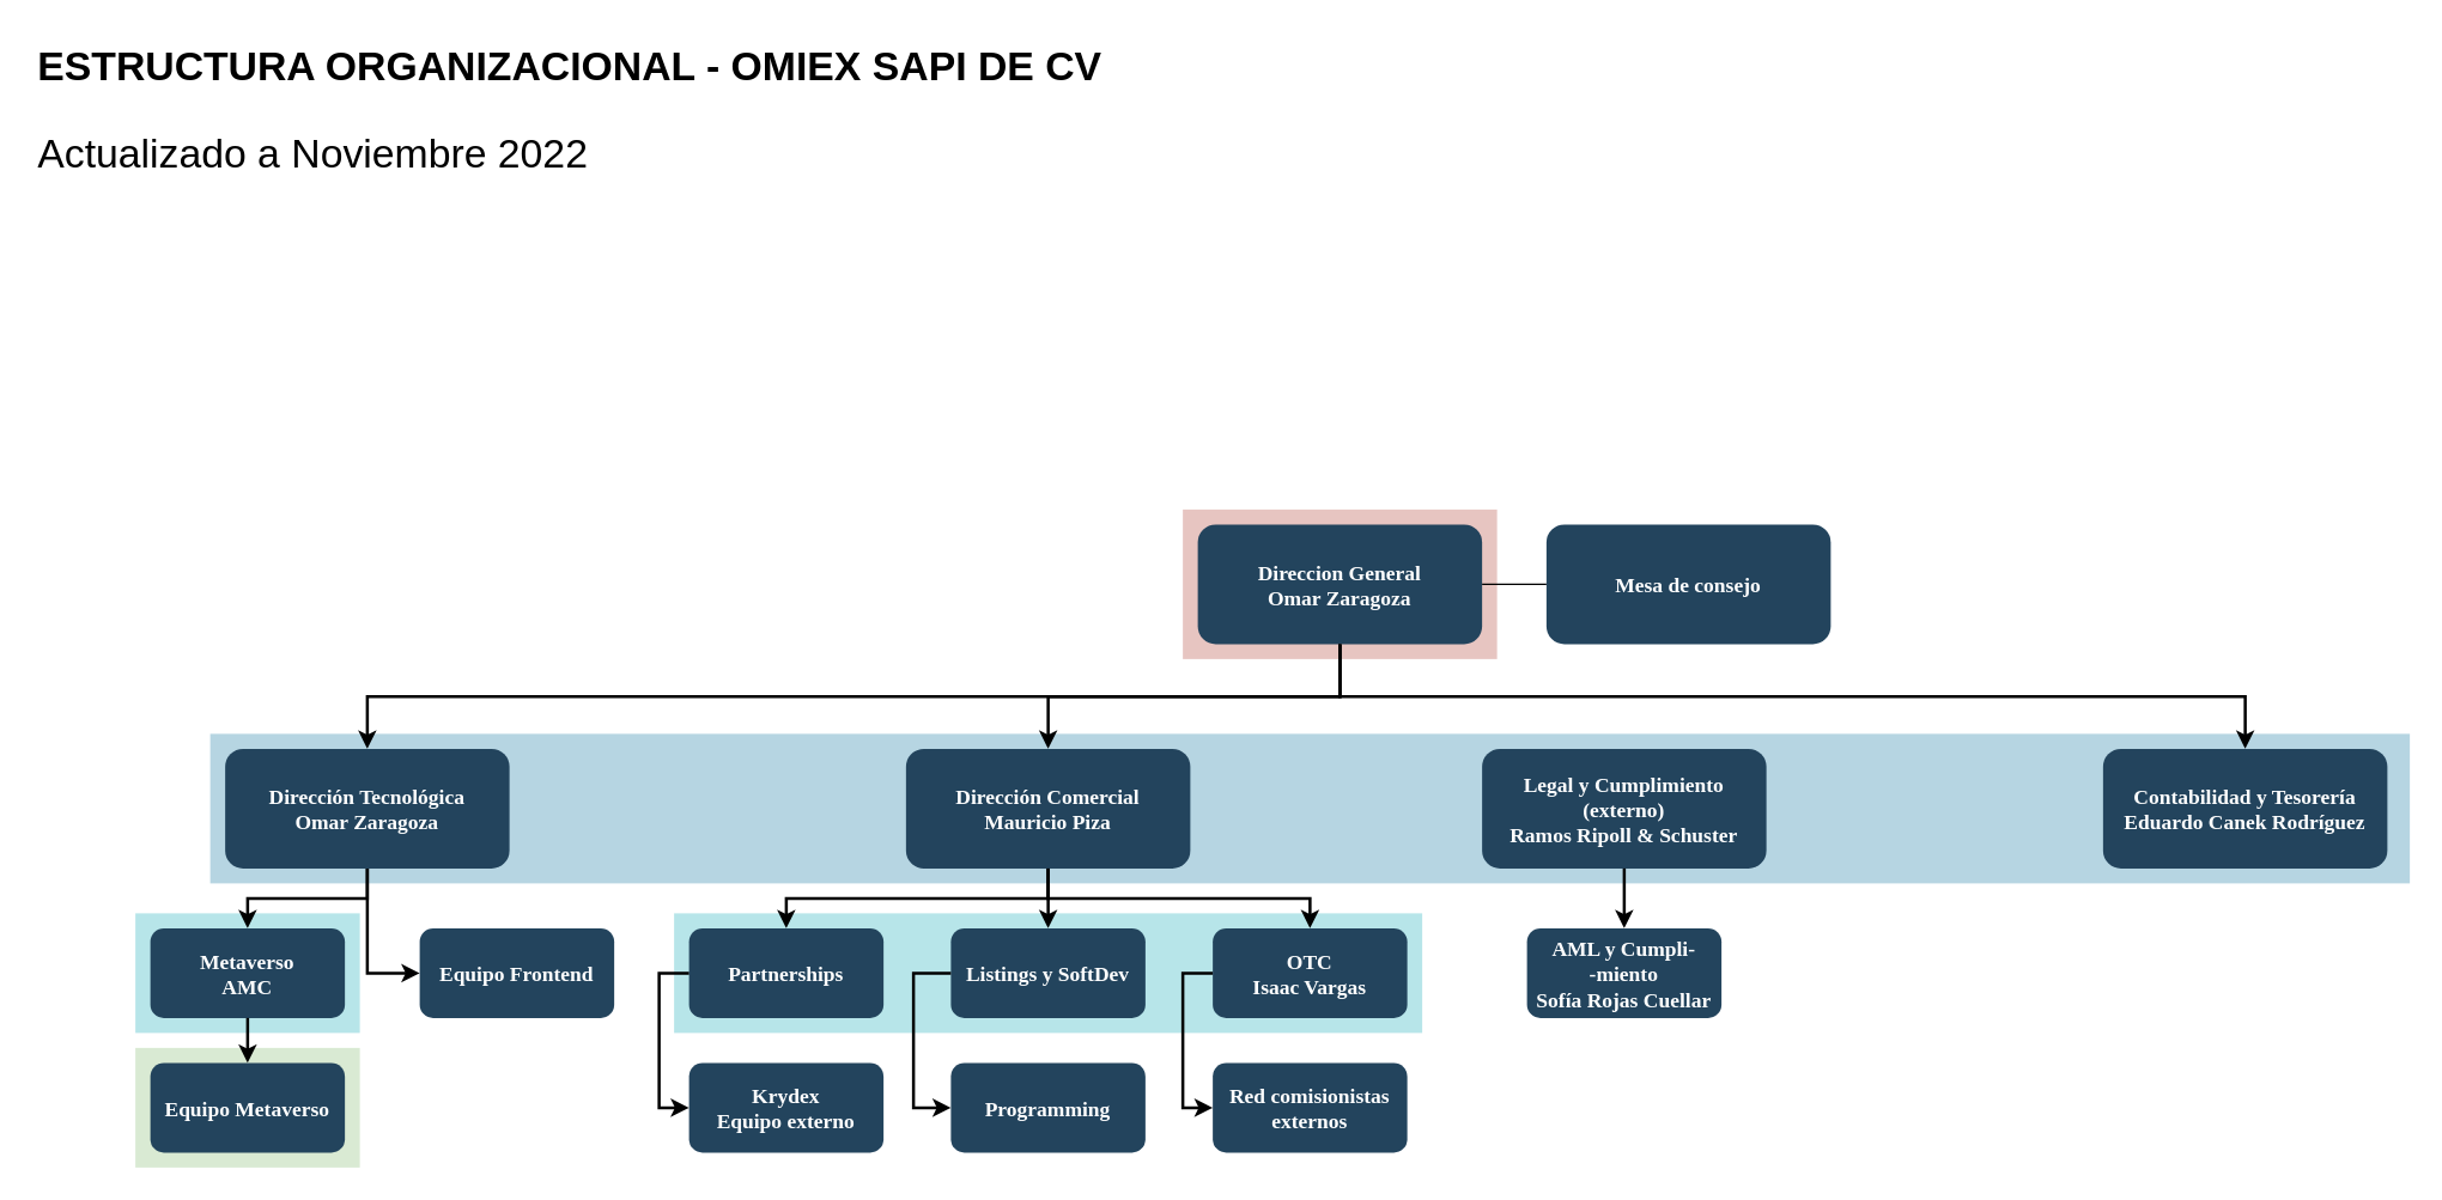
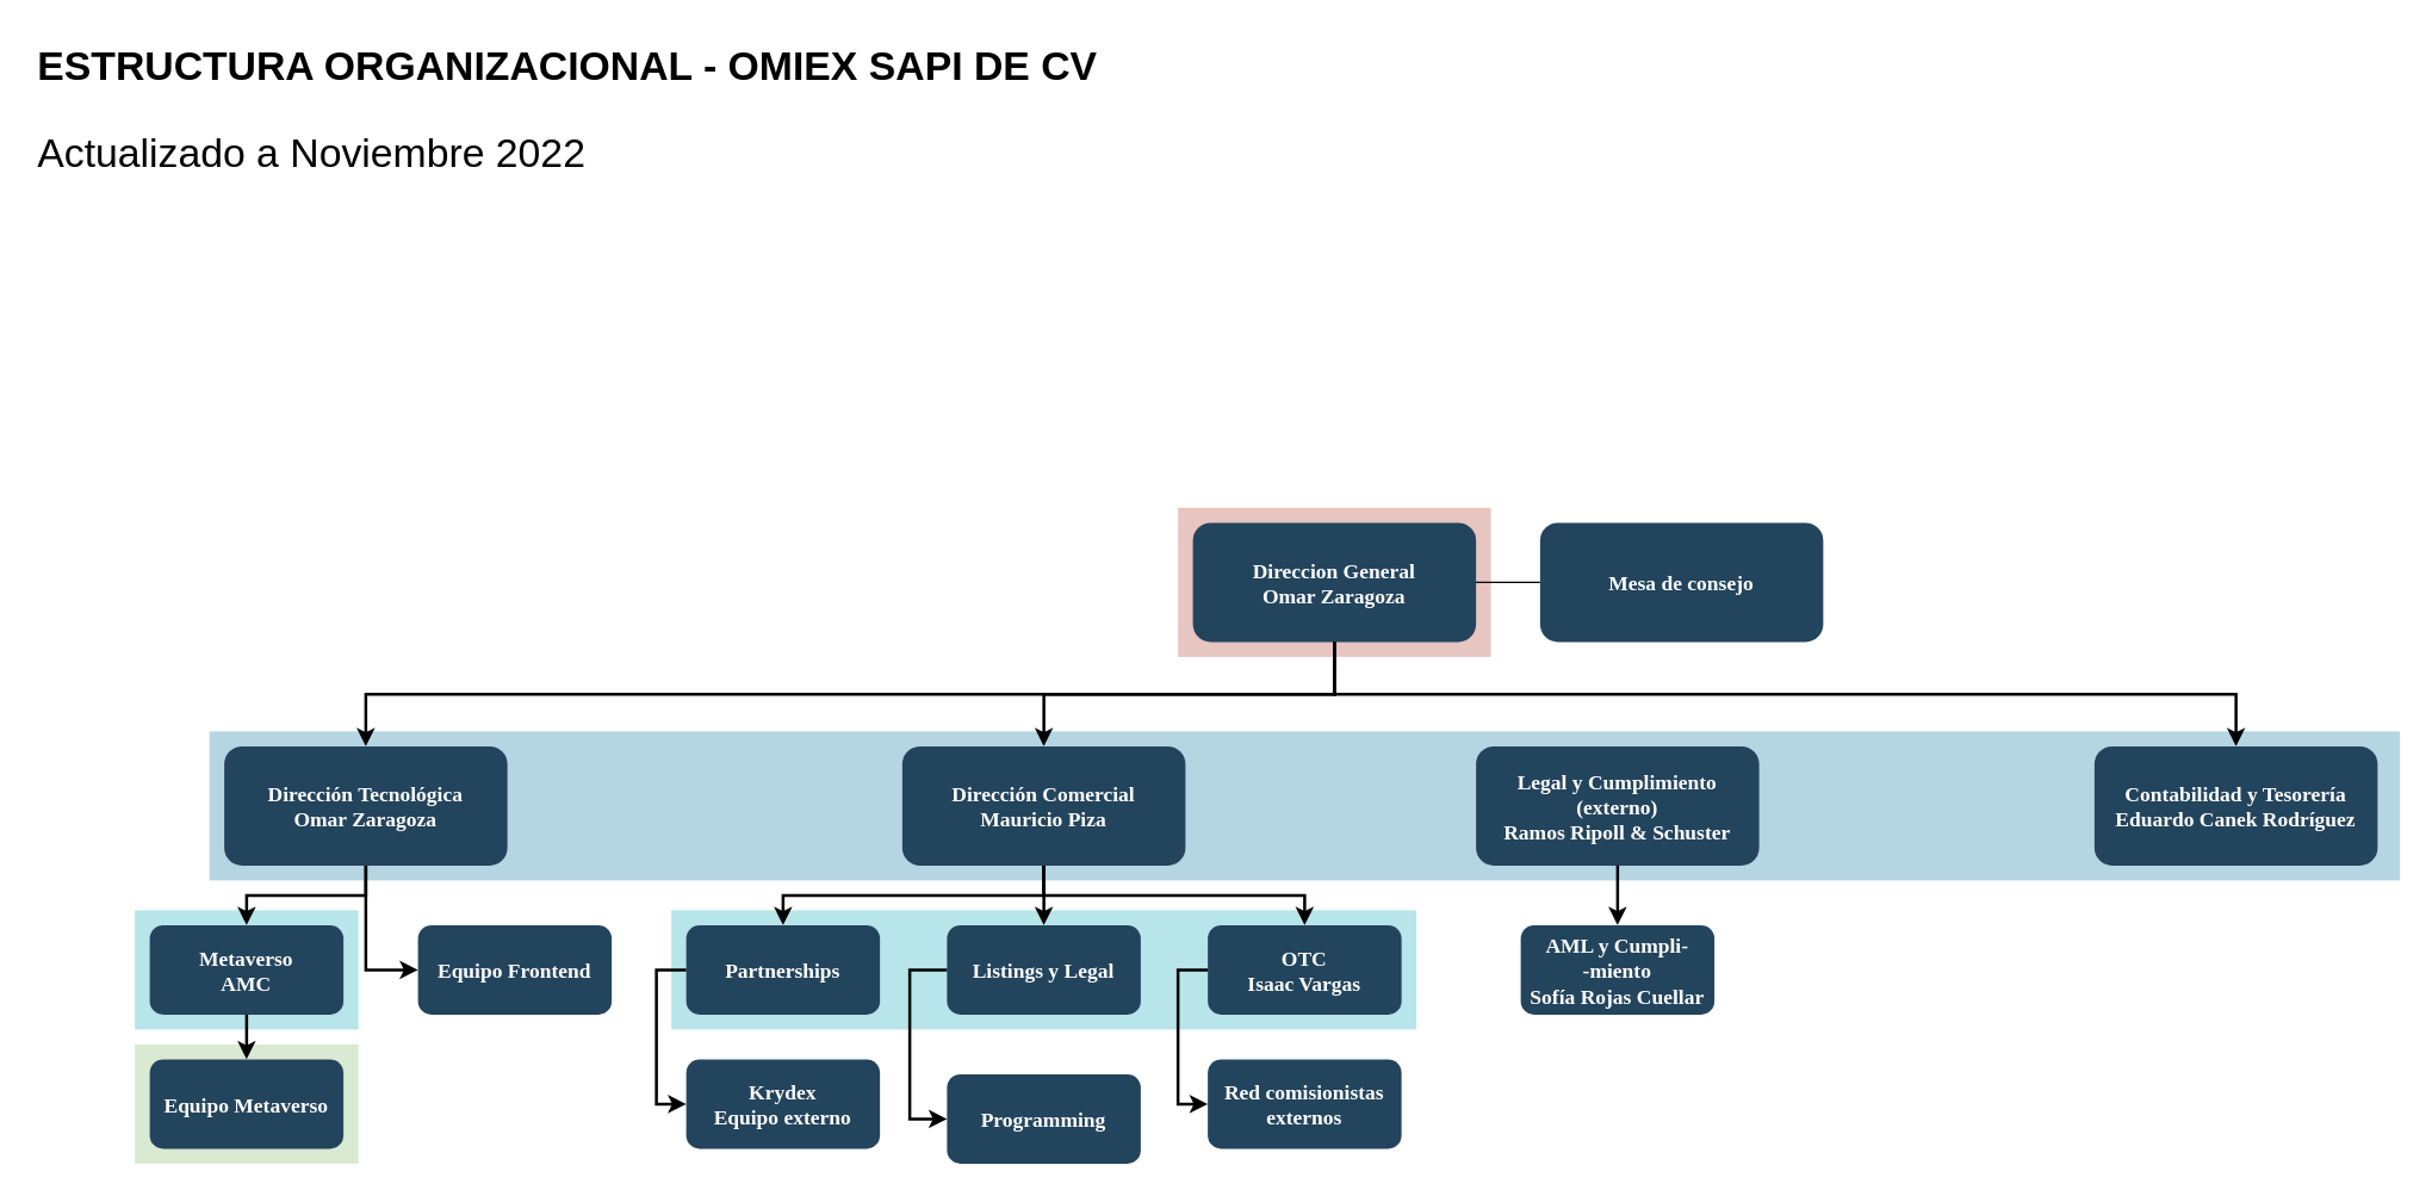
- <mxCell id="18" value="Listings y SoftDev" style="rounded=1;fillColor=#23445D;gradientColor=none;strokeColor=none;fontColor=#FFFFFF;fontStyle=1;fontFamily=Tahoma;fontSize=14" parent="1" vertex="1"><mxGeometry x="635" y="620" width="130" height="60" as="geometry" /></mxCell>
+ <mxCell id="18" value="Listings y Legal" style="rounded=1;fillColor=#23445D;gradientColor=none;strokeColor=none;fontColor=#FFFFFF;fontStyle=1;fontFamily=Tahoma;fontSize=14" parent="1" vertex="1"><mxGeometry x="635" y="620" width="130" height="60" as="geometry" /></mxCell>
- <mxCell id="19" value="Programming" style="rounded=1;fillColor=#23445D;gradientColor=none;strokeColor=none;fontColor=#FFFFFF;fontStyle=1;fontFamily=Tahoma;fontSize=14" parent="1" vertex="1"><mxGeometry x="635" y="710" width="130" height="60" as="geometry" /></mxCell>
+ <mxCell id="19" value="Programming" style="rounded=1;fillColor=#23445D;gradientColor=none;strokeColor=none;fontColor=#FFFFFF;fontStyle=1;fontFamily=Tahoma;fontSize=14" parent="1" vertex="1"><mxGeometry x="635" y="720" width="130" height="60" as="geometry" /></mxCell>
